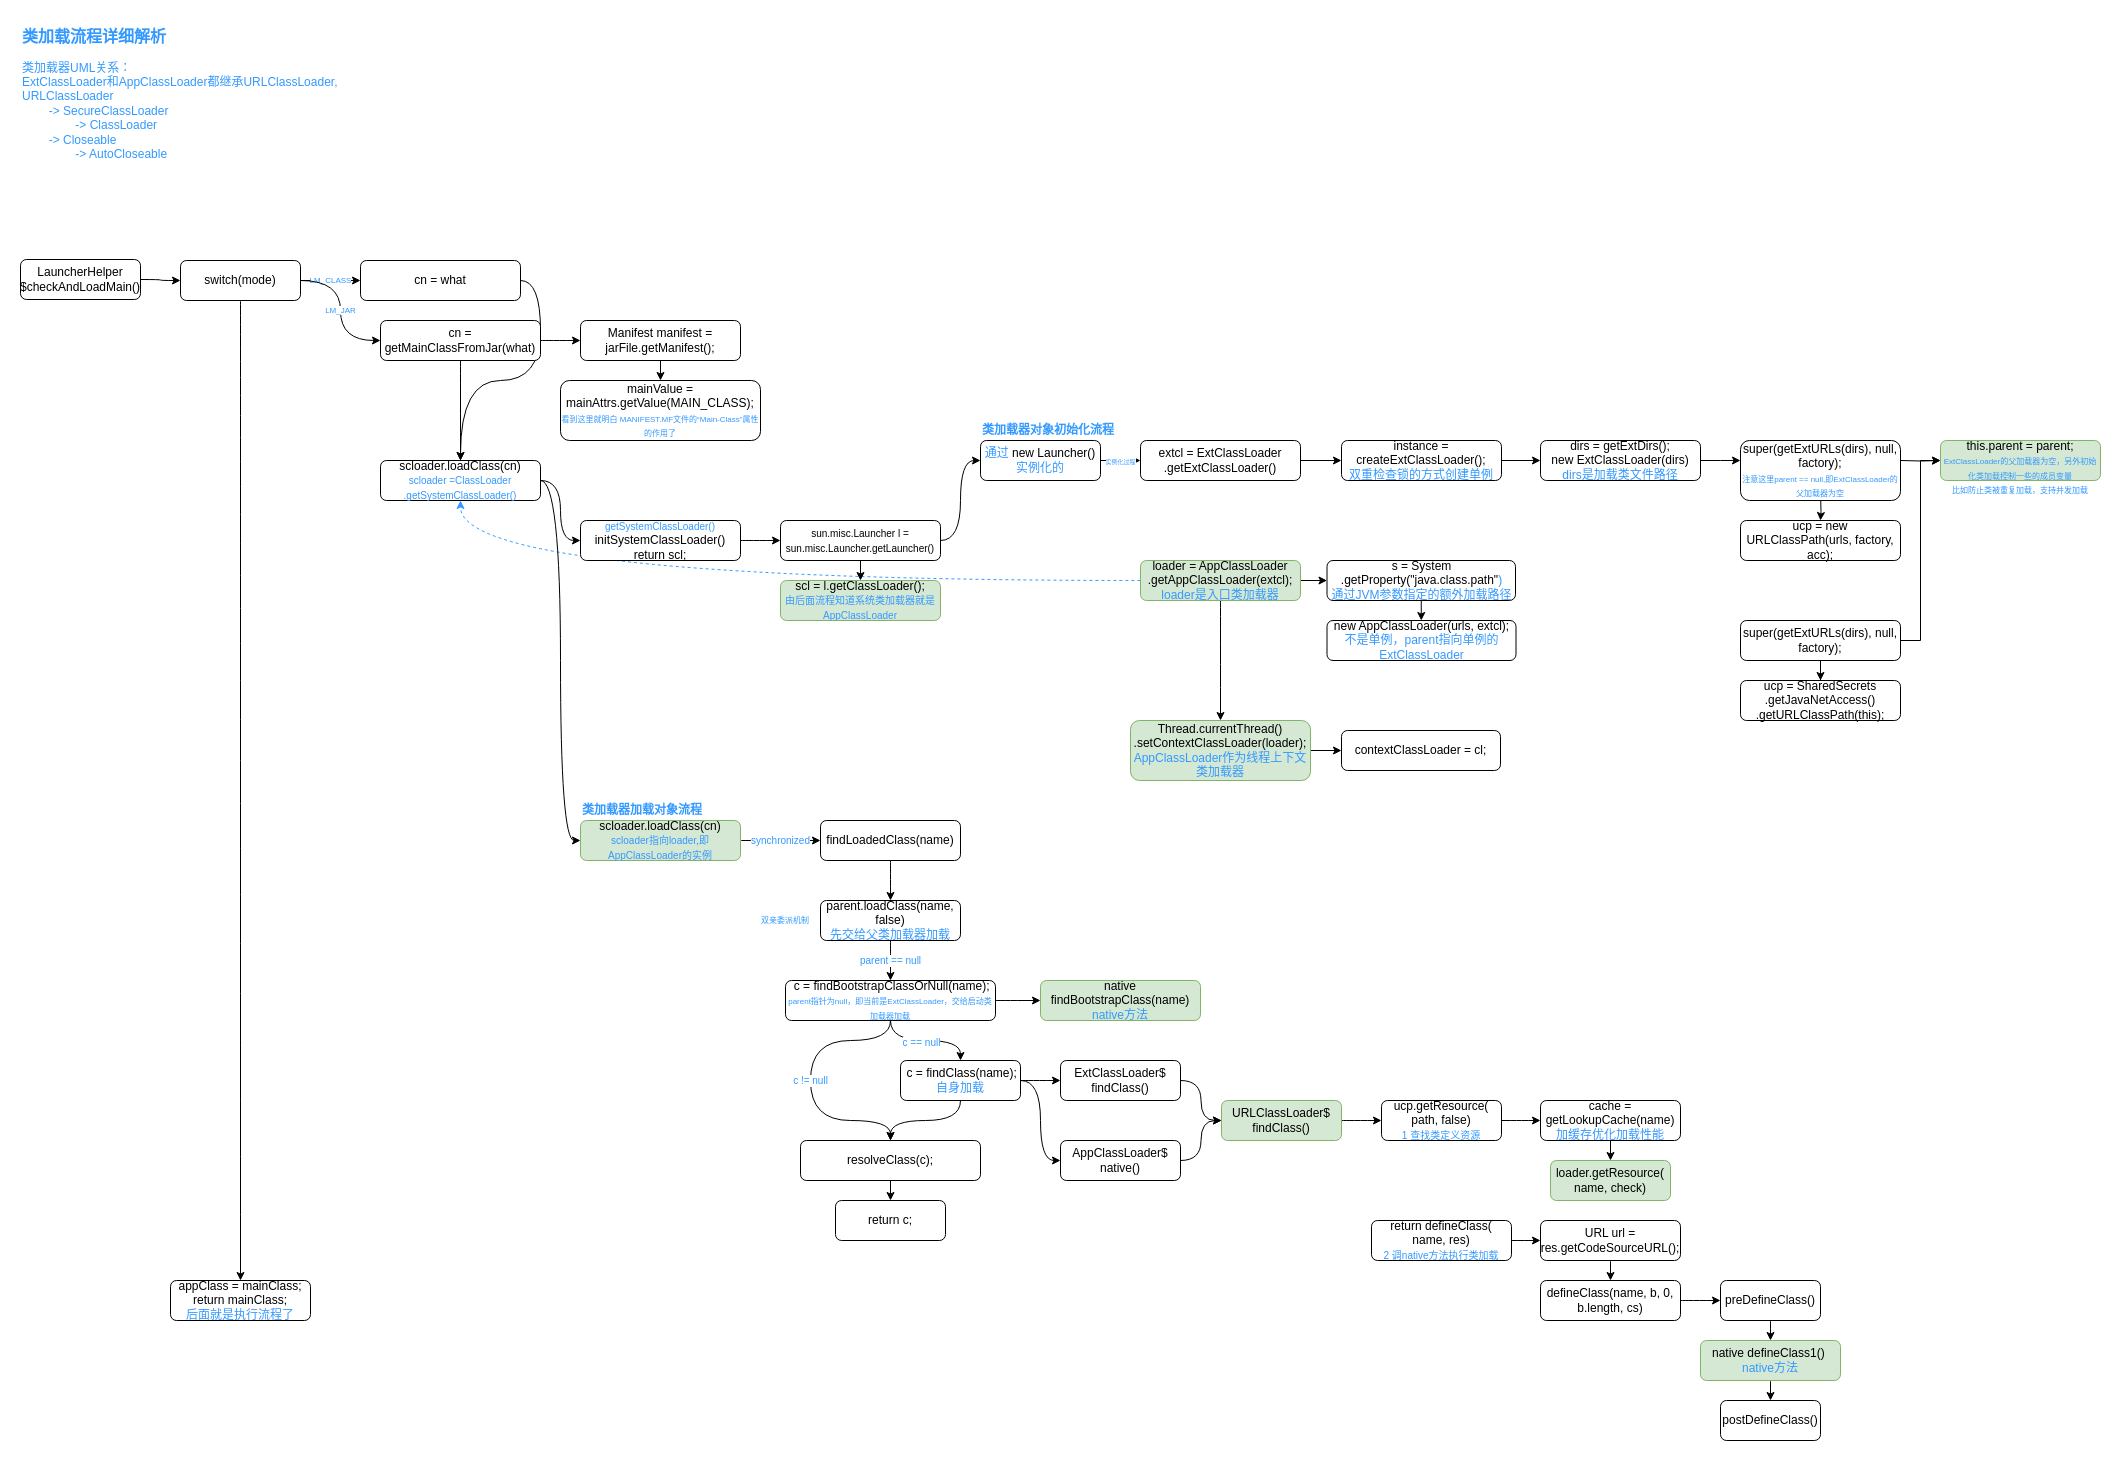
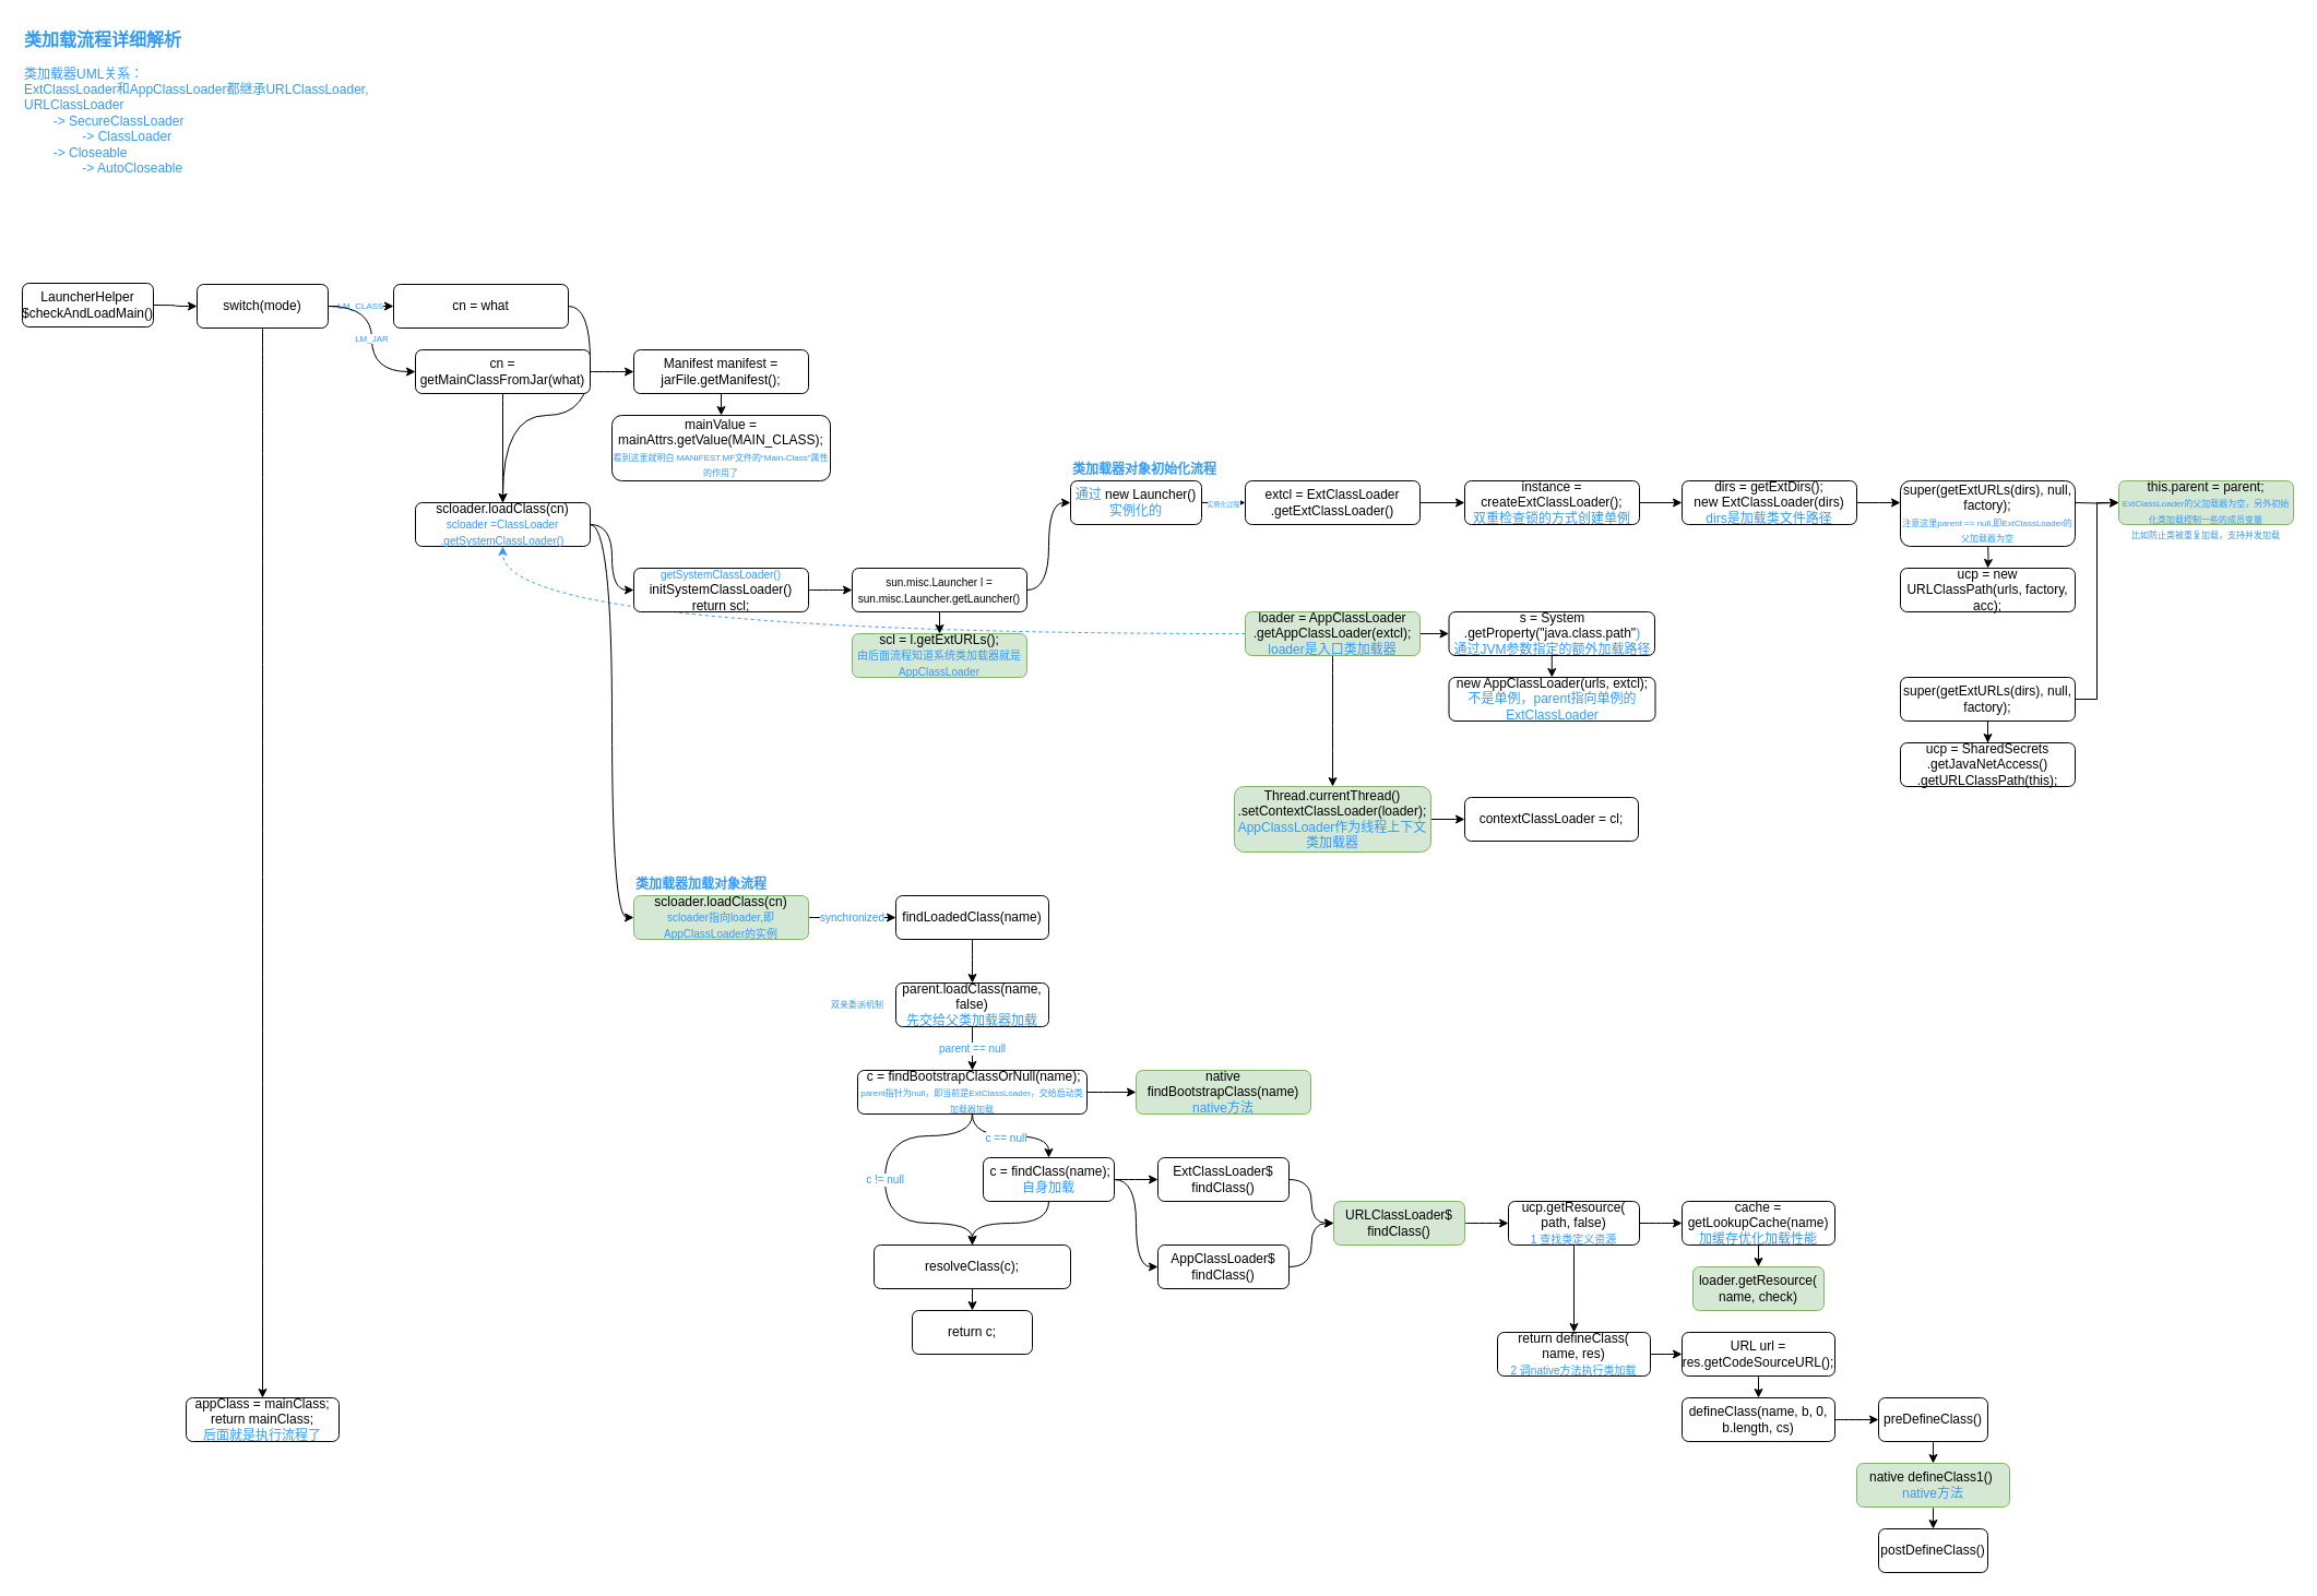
- <mxCell id="60" value="&lt;font&gt;&lt;font style=&quot;font-size: 12px&quot;&gt;scl = l.getClassLoader();&lt;br&gt;&lt;/font&gt;&lt;font style=&quot;font-size: 10px&quot; color=&quot;#3399ff&quot;&gt;由后面流程知道系统类加载器就是 AppClassLoader&lt;/font&gt;&lt;br&gt;&lt;/font&gt;" style="rounded=1;whiteSpace=wrap;html=1;fontSize=12;glass=0;strokeWidth=1;shadow=0;fillColor=#d5e8d4;strokeColor=#82b366;" vertex="1" parent="1"><mxGeometry x="780" y="580" width="160" height="40" as="geometry" /></mxCell>
+ <mxCell id="60" value="&lt;font&gt;&lt;font style=&quot;font-size: 12px&quot;&gt;scl = l.getExtURLs();&lt;br&gt;&lt;/font&gt;&lt;font style=&quot;font-size: 10px&quot; color=&quot;#3399ff&quot;&gt;由后面流程知道系统类加载器就是 AppClassLoader&lt;/font&gt;&lt;br&gt;&lt;/font&gt;" style="rounded=1;whiteSpace=wrap;html=1;fontSize=12;glass=0;strokeWidth=1;shadow=0;fillColor=#d5e8d4;strokeColor=#82b366;" vertex="1" parent="1"><mxGeometry x="780" y="580" width="160" height="40" as="geometry" /></mxCell>
- <mxCell id="80" value="AppClassLoader$&lt;br&gt;native()" style="rounded=1;whiteSpace=wrap;html=1;fontSize=12;glass=0;strokeWidth=1;shadow=0;" vertex="1" parent="1"><mxGeometry x="1060" y="1140" width="120" height="40" as="geometry" /></mxCell>
+ <mxCell id="80" value="AppClassLoader$&lt;br&gt;findClass()" style="rounded=1;whiteSpace=wrap;html=1;fontSize=12;glass=0;strokeWidth=1;shadow=0;" vertex="1" parent="1"><mxGeometry x="1060" y="1140" width="120" height="40" as="geometry" /></mxCell>
+ <mxCell id="83" value="" style="edgeStyle=orthogonalEdgeStyle;curved=1;rounded=0;orthogonalLoop=1;jettySize=auto;html=1;fontSize=10;fontColor=#3399FF;strokeColor=#000000;" edge="1" parent="1" source="85" target="87"><mxGeometry relative="1" as="geometry" /></mxCell>
